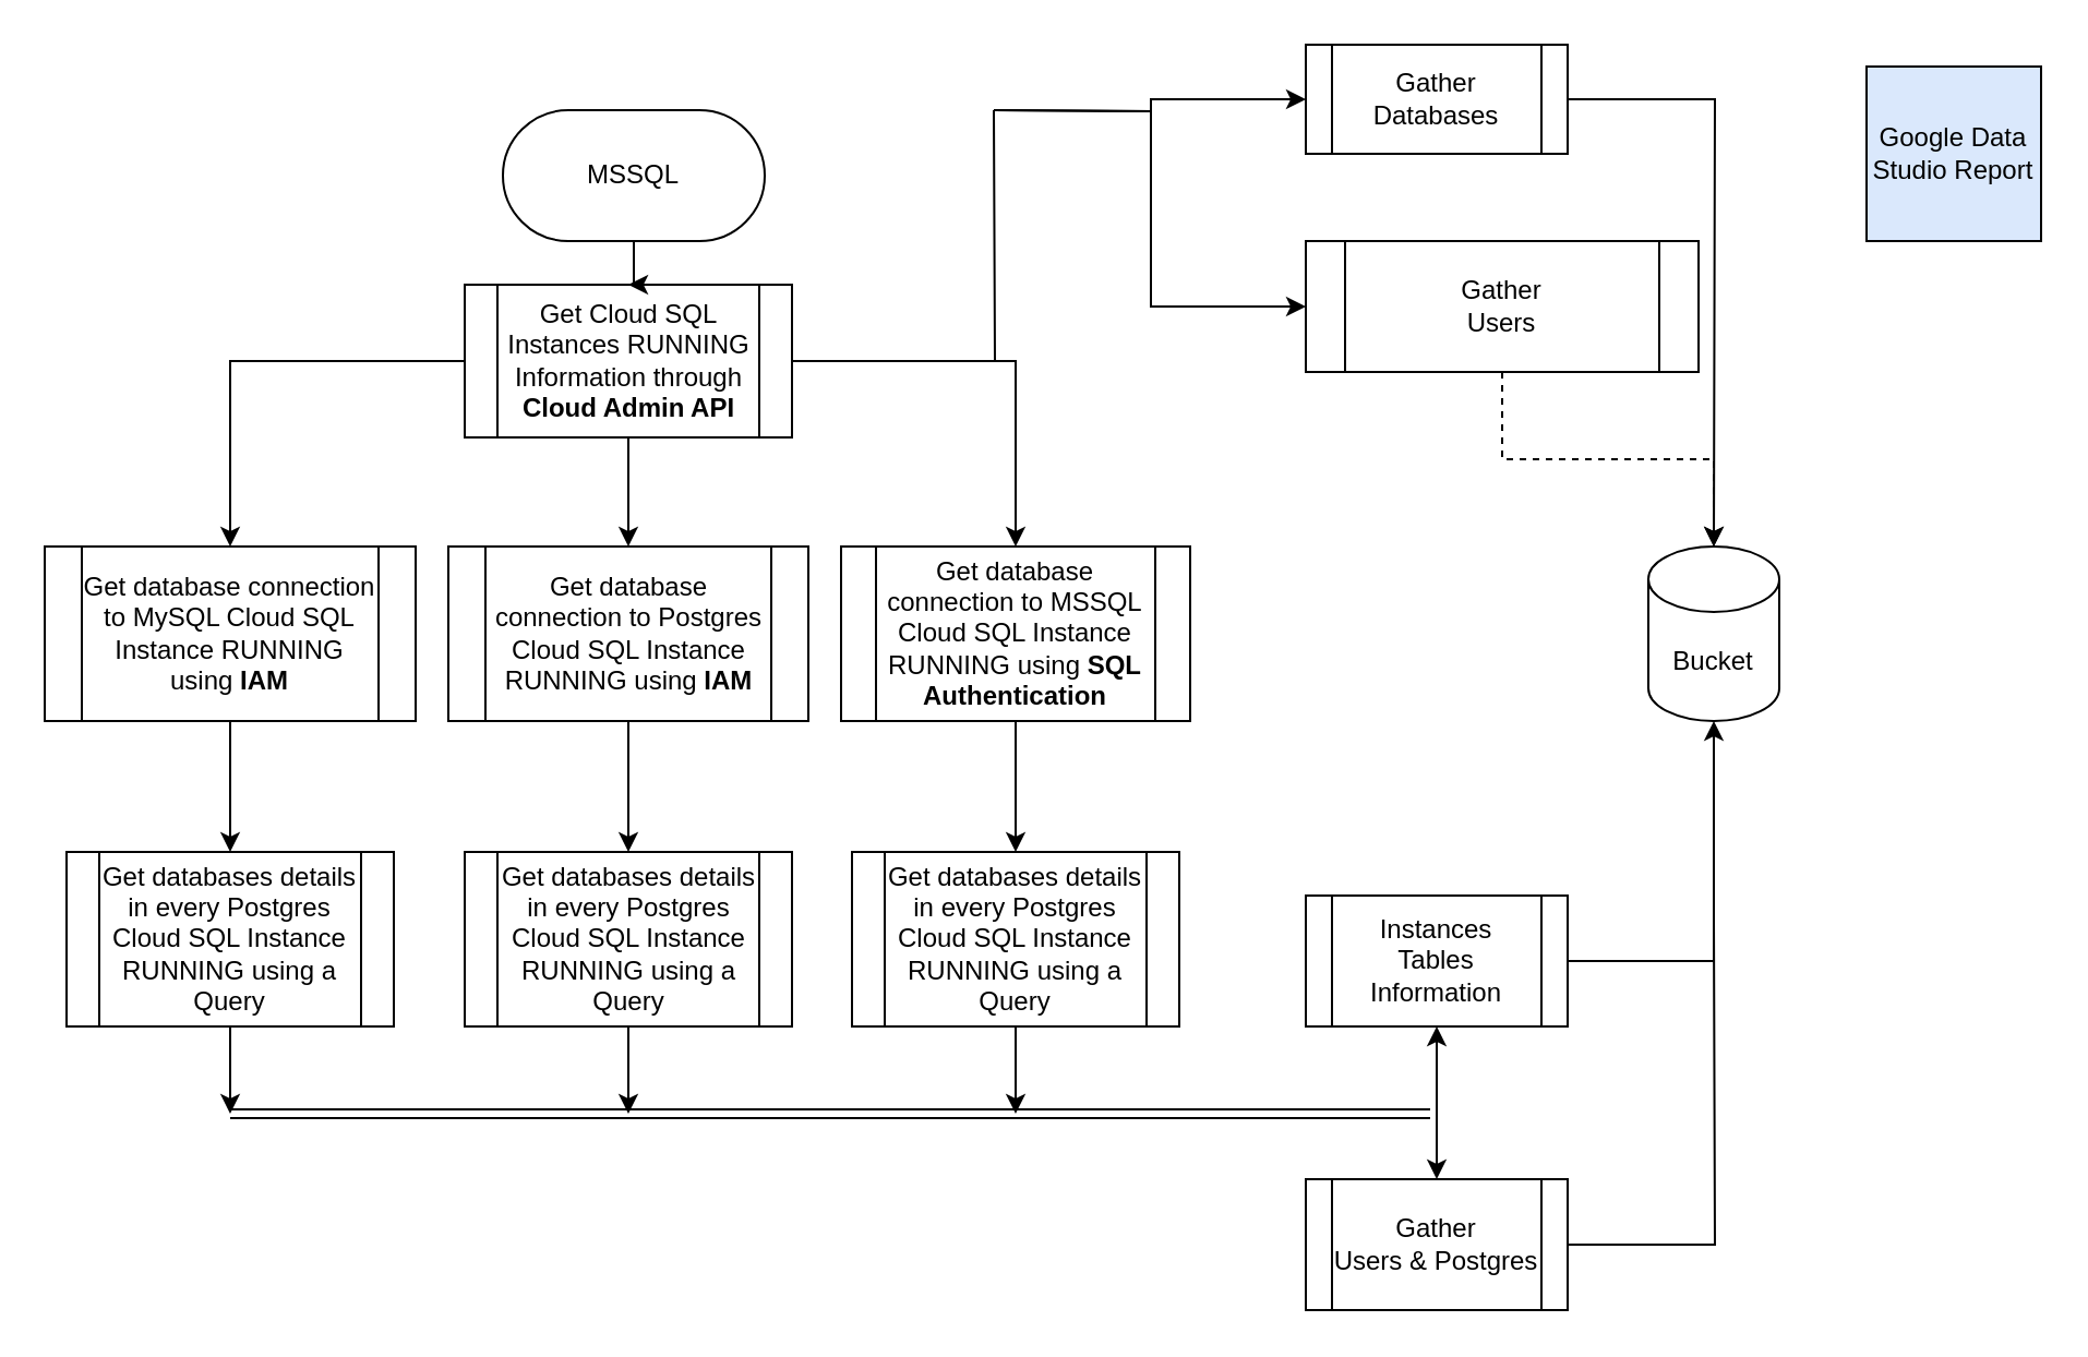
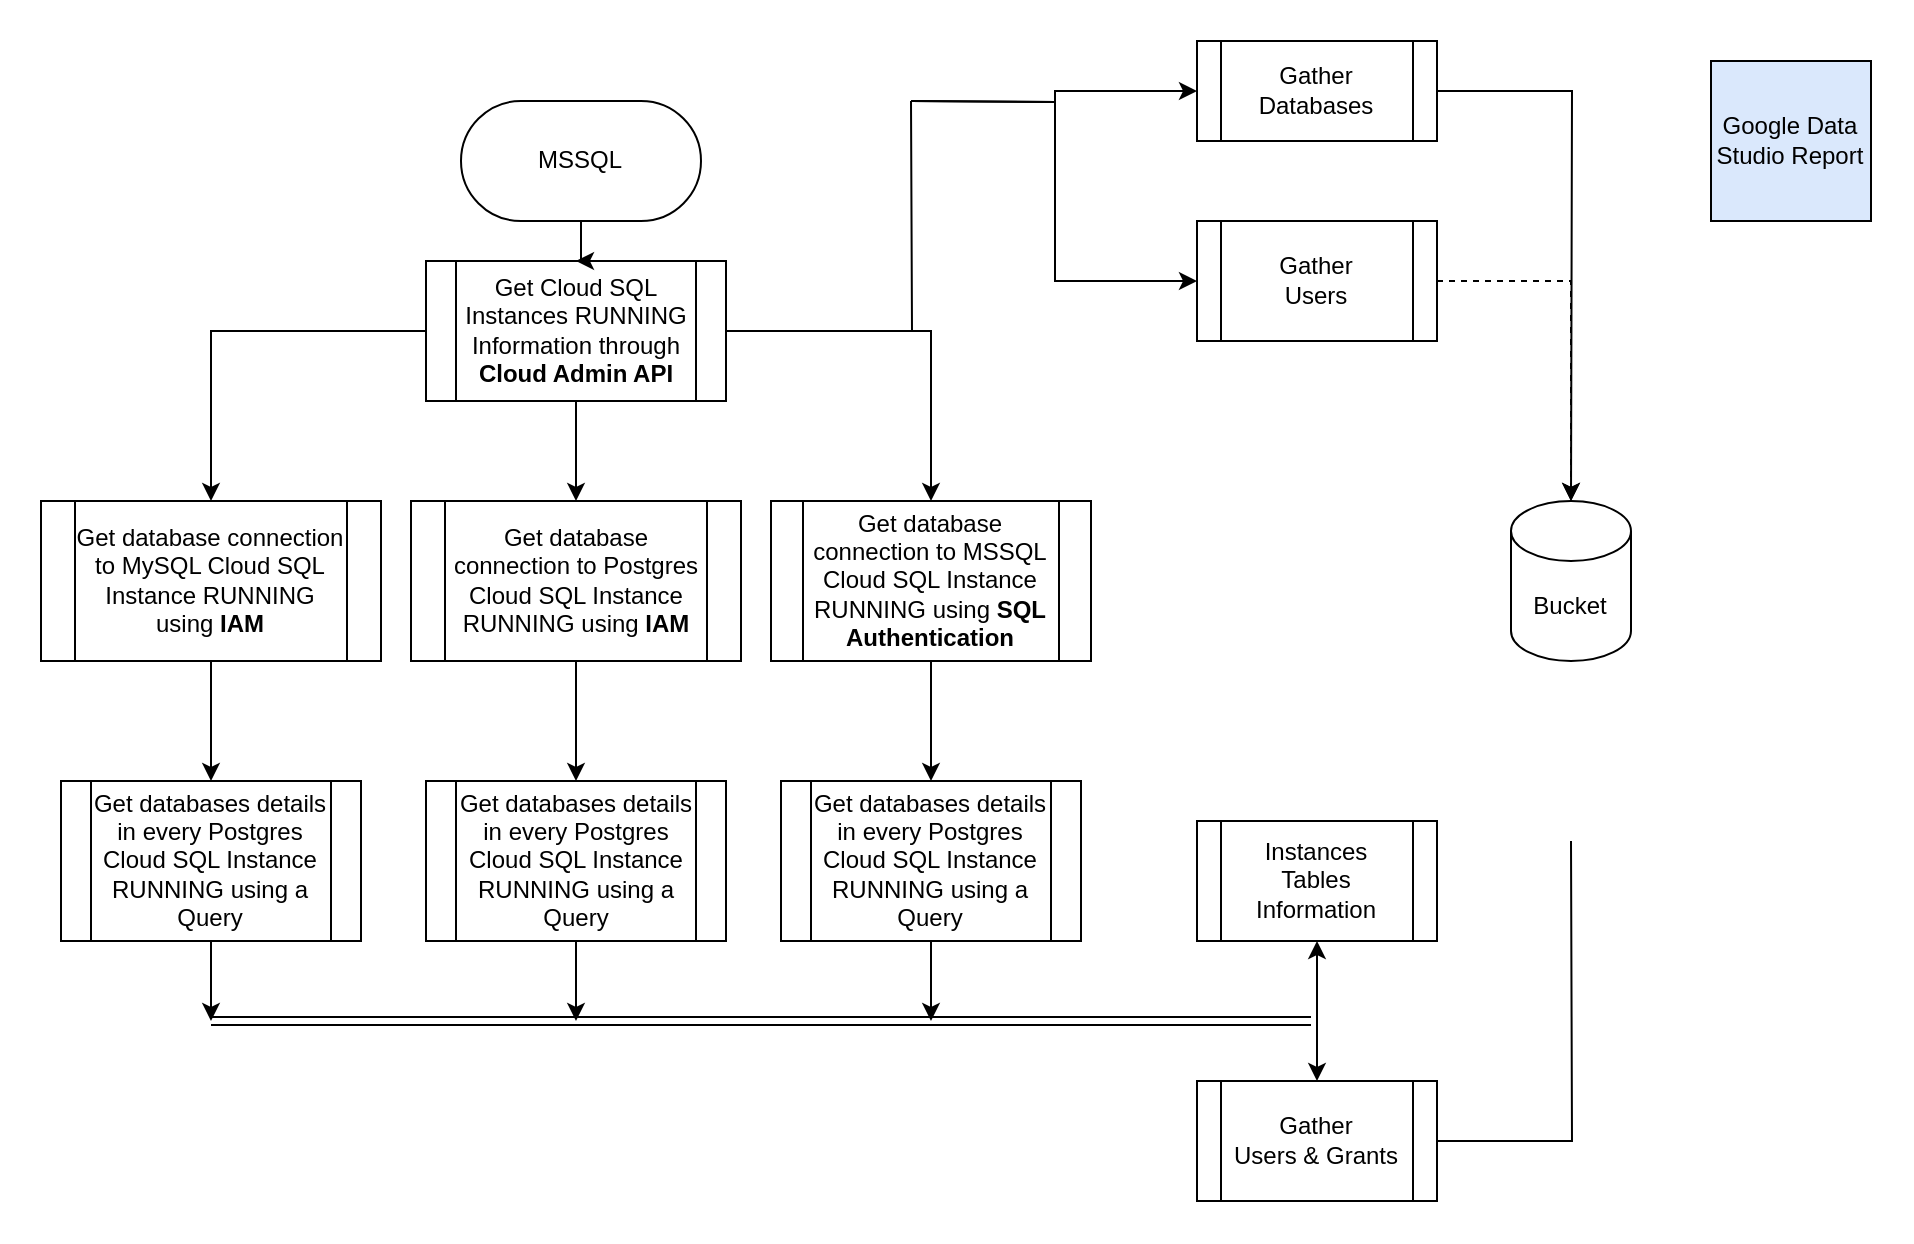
- <mxCell id="17" value="Gather&lt;br&gt;Users" style="shape=process;whiteSpace=wrap;html=1;backgroundOutline=1;" parent="1" vertex="1"><mxGeometry x="598" y="110" width="180" height="60" as="geometry" /></mxCell>
+ <mxCell id="17" value="Gather&lt;br&gt;Users" style="shape=process;whiteSpace=wrap;html=1;backgroundOutline=1;" parent="1" vertex="1"><mxGeometry x="598" y="110" width="120" height="60" as="geometry" /></mxCell>
- <mxCell id="14" style="edgeStyle=orthogonalEdgeStyle;rounded=0;orthogonalLoop=1;jettySize=auto;html=1;entryX=0.5;entryY=1;entryDx=0;entryDy=0;entryPerimeter=0;startArrow=none;startFill=0;endArrow=classic;endFill=1;" edge="1" parent="1" source="15" target="18"><mxGeometry relative="1" as="geometry" /></mxCell>
- <mxCell id="35" value="Gather&lt;br&gt;Users &amp;amp; Postgres" style="shape=process;whiteSpace=wrap;html=1;backgroundOutline=1;" vertex="1" parent="1"><mxGeometry x="598" y="540" width="120" height="60" as="geometry" /></mxCell>
+ <mxCell id="35" value="Gather&lt;br&gt;Users &amp;amp; Grants" style="shape=process;whiteSpace=wrap;html=1;backgroundOutline=1;" vertex="1" parent="1"><mxGeometry x="598" y="540" width="120" height="60" as="geometry" /></mxCell>
